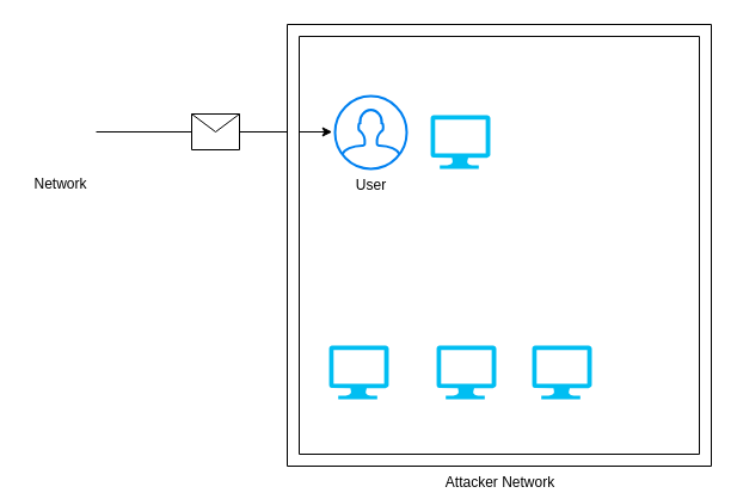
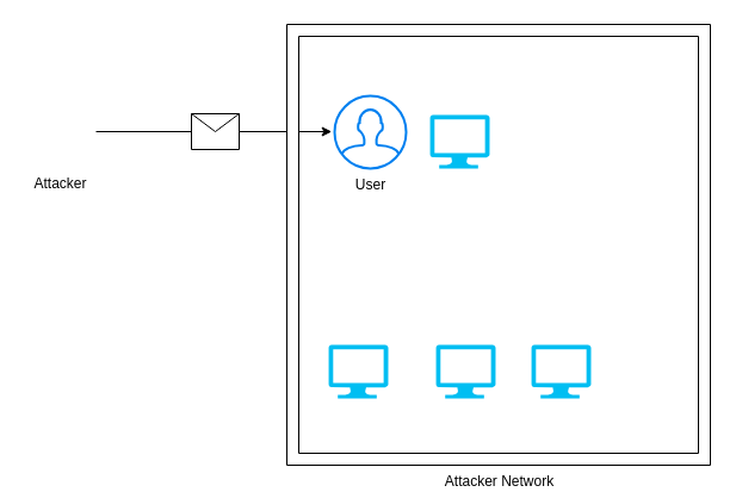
- <mxCell id="2" value="Network" style="shape=image;html=1;verticalAlign=top;verticalLabelPosition=bottom;labelBackgroundColor=#ffffff;imageAspect=0;aspect=fixed;image=https://cdn0.iconfinder.com/data/icons/kameleon-free-pack-rounded/110/Hacker-128.png" vertex="1" parent="1"><mxGeometry x="20" y="80" width="60" height="60" as="geometry" /></mxCell>
+ <mxCell id="2" value="Attacker" style="shape=image;html=1;verticalAlign=top;verticalLabelPosition=bottom;labelBackgroundColor=#ffffff;imageAspect=0;aspect=fixed;image=https://cdn0.iconfinder.com/data/icons/kameleon-free-pack-rounded/110/Hacker-128.png" vertex="1" parent="1"><mxGeometry x="20" y="80" width="60" height="60" as="geometry" /></mxCell>
